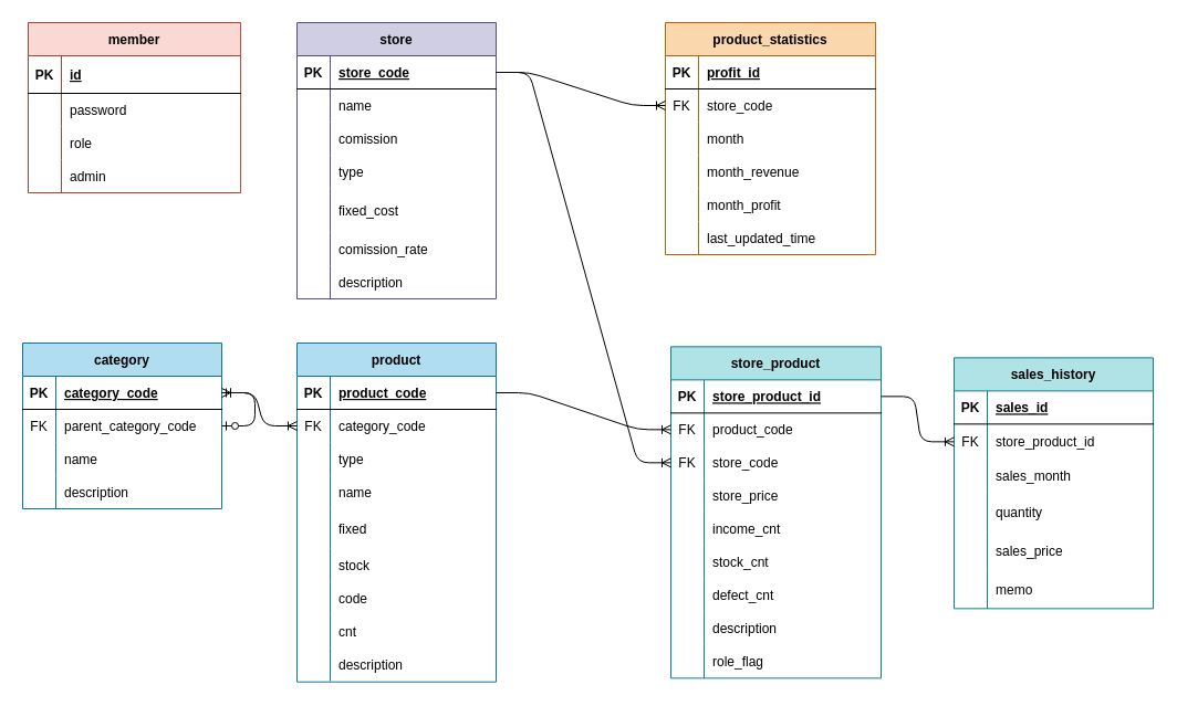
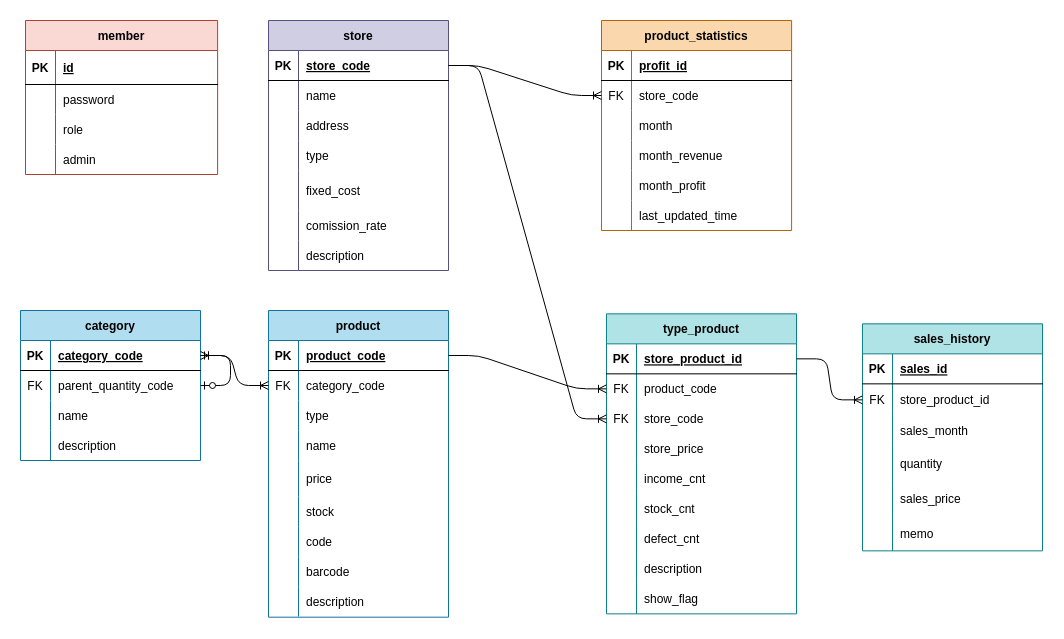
- <mxCell id="53" value="comission" style="shape=partialRectangle;connectable=0;top=0;left=0;bottom=0;right=0;align=left;spacingLeft=6;overflow=hidden;fillColor=none;labelBackgroundColor=none;fontColor=#000000;strokeColor=#000000;" parent="51" vertex="1"><mxGeometry x="30" width="150" height="30" as="geometry"><mxRectangle width="150" height="30" as="alternateBounds" /></mxGeometry></mxCell>
+ <mxCell id="53" value="address" style="shape=partialRectangle;connectable=0;top=0;left=0;bottom=0;right=0;align=left;spacingLeft=6;overflow=hidden;fillColor=none;labelBackgroundColor=none;fontColor=#000000;strokeColor=#000000;" parent="51" vertex="1"><mxGeometry x="30" width="150" height="30" as="geometry"><mxRectangle width="150" height="30" as="alternateBounds" /></mxGeometry></mxCell>
- <mxCell id="66" value="store_product" style="shape=table;startSize=30;container=1;collapsible=1;childLayout=tableLayout;fixedRows=1;rowLines=0;fontStyle=1;align=center;resizeLast=1;fillColor=#b0e3e6;labelBackgroundColor=none;strokeColor=#0e8088;fontColor=#000000;" parent="1" vertex="1"><mxGeometry x="606" y="313.35" width="190" height="300" as="geometry" /></mxCell>
+ <mxCell id="66" value="type_product" style="shape=table;startSize=30;container=1;collapsible=1;childLayout=tableLayout;fixedRows=1;rowLines=0;fontStyle=1;align=center;resizeLast=1;fillColor=#b0e3e6;labelBackgroundColor=none;strokeColor=#0e8088;fontColor=#000000;" parent="1" vertex="1"><mxGeometry x="606" y="313.35" width="190" height="300" as="geometry" /></mxCell>
- <mxCell id="36" value="parent_category_code" style="shape=partialRectangle;connectable=0;top=0;left=0;bottom=0;right=0;align=left;spacingLeft=6;overflow=hidden;fillColor=none;labelBackgroundColor=none;fontColor=#000000;strokeColor=#000000;" parent="34" vertex="1"><mxGeometry x="30" width="150" height="30" as="geometry"><mxRectangle width="150" height="30" as="alternateBounds" /></mxGeometry></mxCell>
+ <mxCell id="36" value="parent_quantity_code" style="shape=partialRectangle;connectable=0;top=0;left=0;bottom=0;right=0;align=left;spacingLeft=6;overflow=hidden;fillColor=none;labelBackgroundColor=none;fontColor=#000000;strokeColor=#000000;" parent="34" vertex="1"><mxGeometry x="30" width="150" height="30" as="geometry"><mxRectangle width="150" height="30" as="alternateBounds" /></mxGeometry></mxCell>
- <mxCell id="17" value="fixed" style="shape=partialRectangle;connectable=0;top=0;left=0;bottom=0;right=0;align=left;spacingLeft=6;overflow=hidden;fillColor=none;labelBackgroundColor=none;fontColor=#000000;strokeColor=#000000;" parent="15" vertex="1"><mxGeometry x="30" width="150" height="36" as="geometry"><mxRectangle width="150" height="36" as="alternateBounds" /></mxGeometry></mxCell>
+ <mxCell id="17" value="price" style="shape=partialRectangle;connectable=0;top=0;left=0;bottom=0;right=0;align=left;spacingLeft=6;overflow=hidden;fillColor=none;labelBackgroundColor=none;fontColor=#000000;strokeColor=#000000;" parent="15" vertex="1"><mxGeometry x="30" width="150" height="36" as="geometry"><mxRectangle width="150" height="36" as="alternateBounds" /></mxGeometry></mxCell>
- <mxCell id="26" value="cnt" style="shape=partialRectangle;connectable=0;top=0;left=0;bottom=0;right=0;align=left;spacingLeft=6;overflow=hidden;fillColor=none;labelBackgroundColor=none;fontColor=#000000;strokeColor=#000000;" parent="24" vertex="1"><mxGeometry x="30" width="150" height="30" as="geometry"><mxRectangle width="150" height="30" as="alternateBounds" /></mxGeometry></mxCell>
+ <mxCell id="26" value="barcode" style="shape=partialRectangle;connectable=0;top=0;left=0;bottom=0;right=0;align=left;spacingLeft=6;overflow=hidden;fillColor=none;labelBackgroundColor=none;fontColor=#000000;strokeColor=#000000;" parent="24" vertex="1"><mxGeometry x="30" width="150" height="30" as="geometry"><mxRectangle width="150" height="30" as="alternateBounds" /></mxGeometry></mxCell>
- <mxCell id="93" value="role_flag" style="shape=partialRectangle;connectable=0;top=0;left=0;bottom=0;right=0;align=left;spacingLeft=6;overflow=hidden;fillColor=none;labelBackgroundColor=none;fontColor=#000000;strokeColor=#000000;" parent="91" vertex="1"><mxGeometry x="30" width="160" height="30" as="geometry"><mxRectangle width="160" height="30" as="alternateBounds" /></mxGeometry></mxCell>
+ <mxCell id="93" value="show_flag" style="shape=partialRectangle;connectable=0;top=0;left=0;bottom=0;right=0;align=left;spacingLeft=6;overflow=hidden;fillColor=none;labelBackgroundColor=none;fontColor=#000000;strokeColor=#000000;" parent="91" vertex="1"><mxGeometry x="30" width="160" height="30" as="geometry"><mxRectangle width="160" height="30" as="alternateBounds" /></mxGeometry></mxCell>
